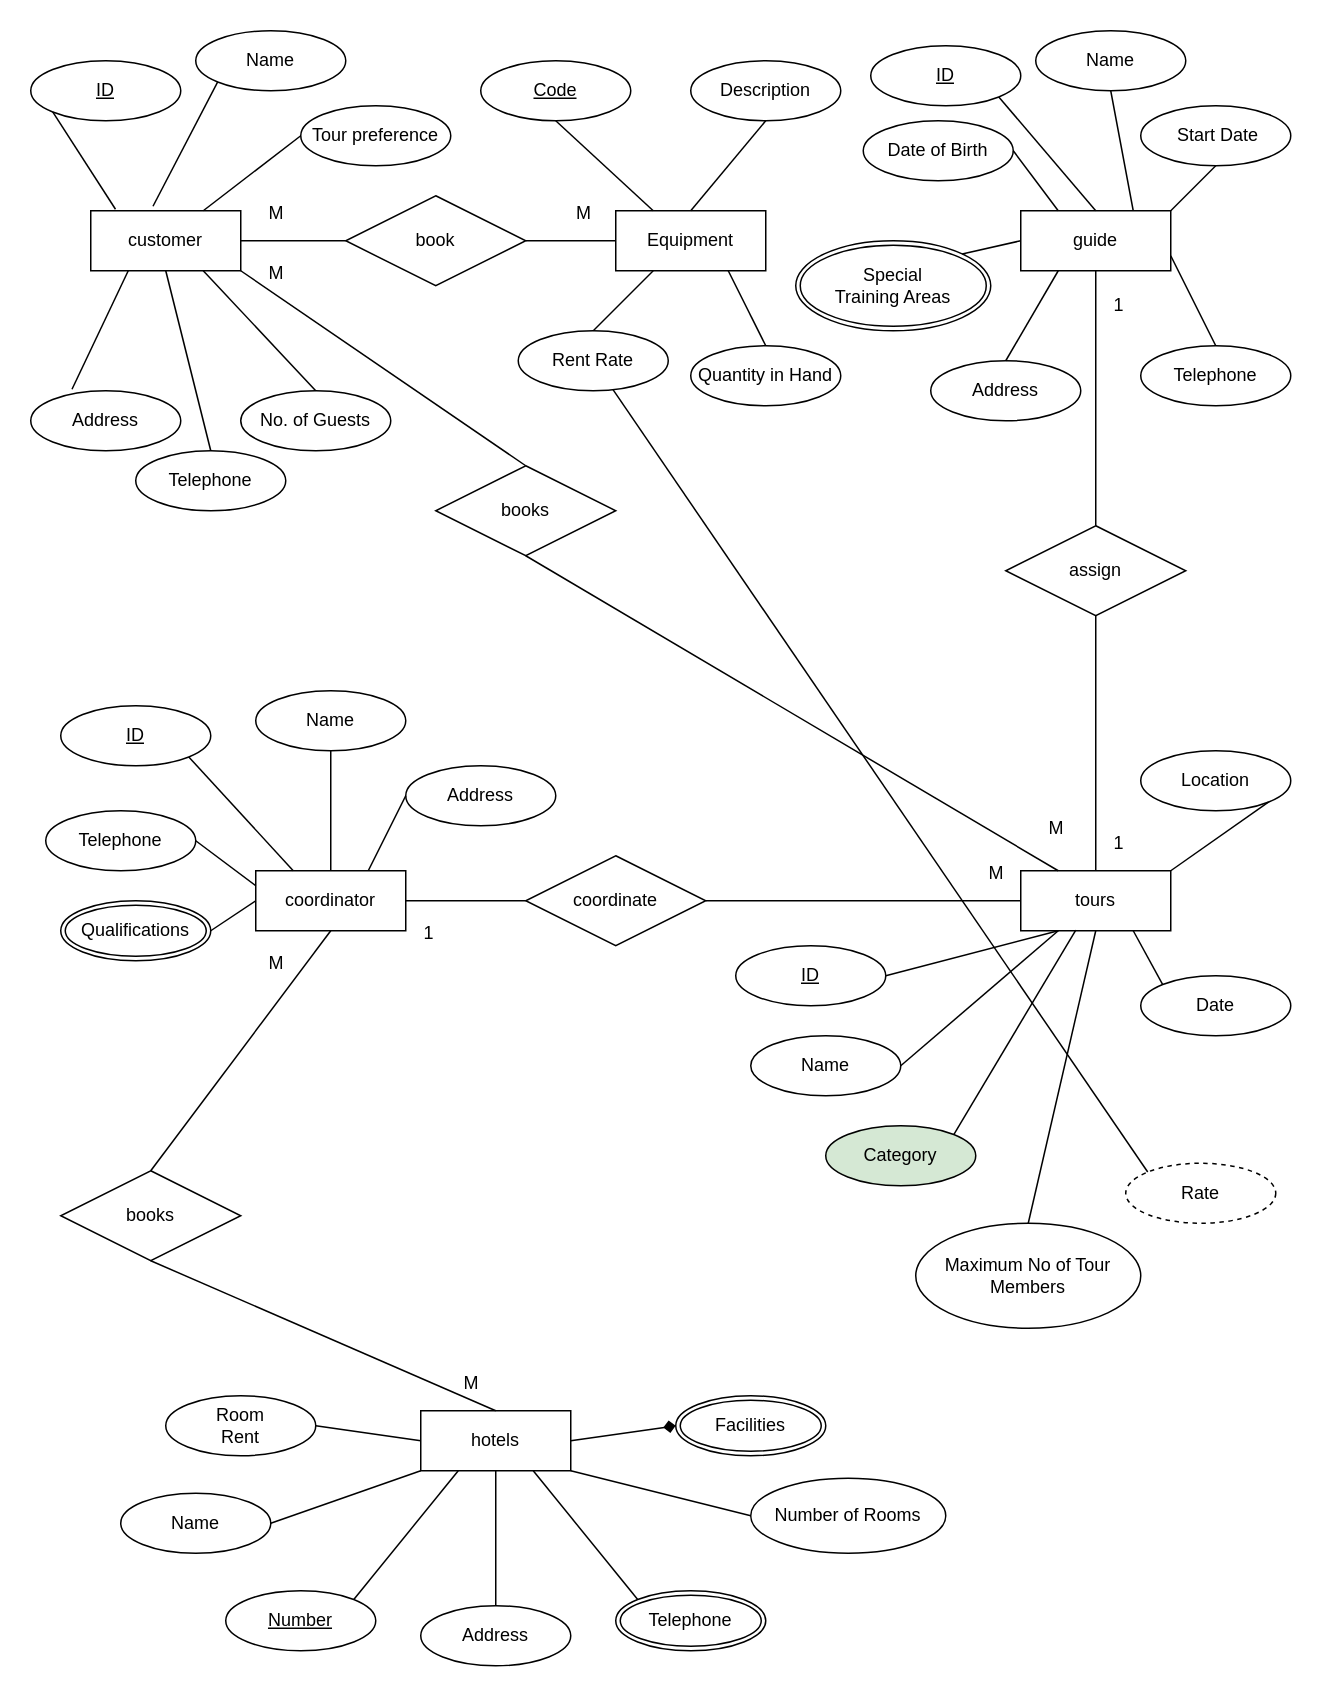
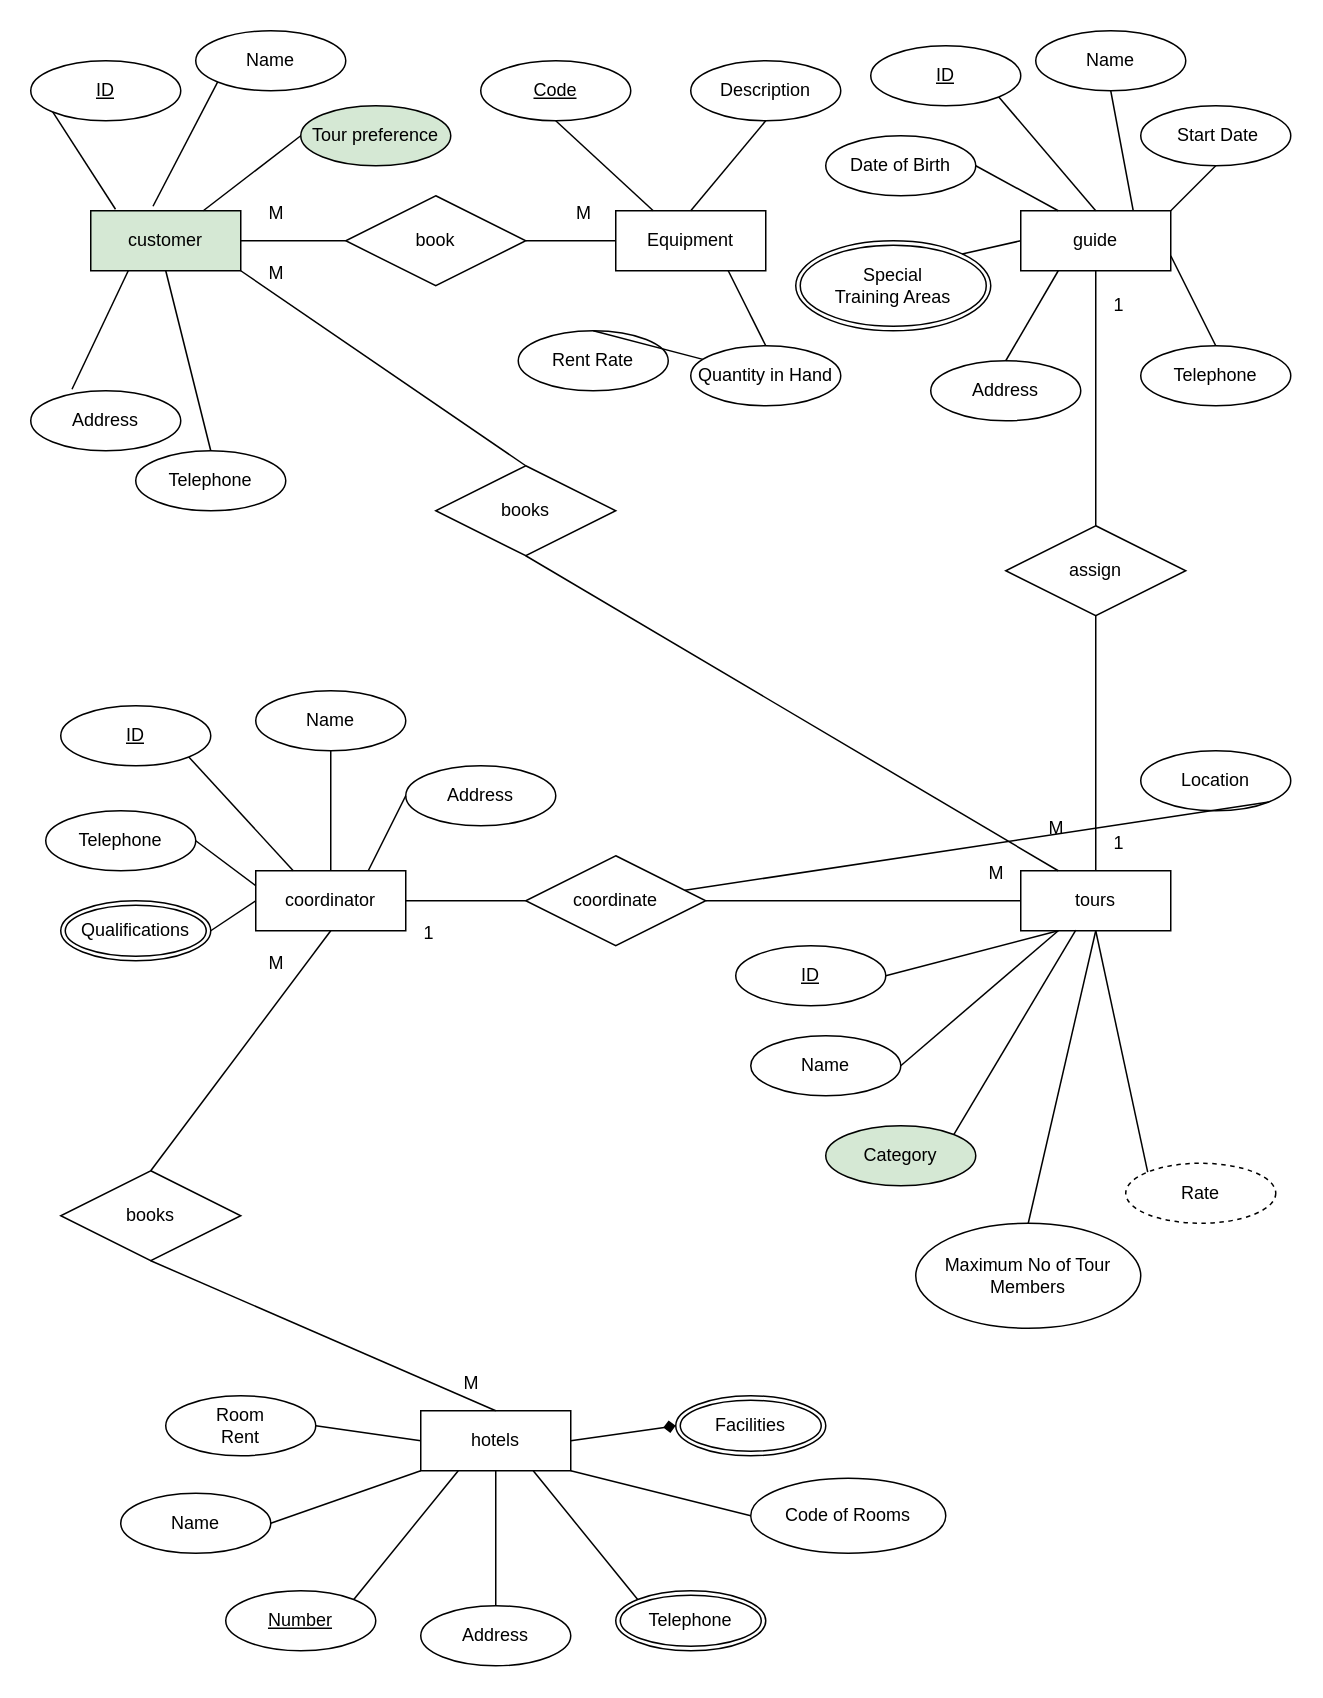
- <mxCell id="98" value="Tour preference" style="ellipse;whiteSpace=wrap;html=1;align=center;" vertex="1" parent="1"><mxGeometry x="200" y="70" width="100" height="40" as="geometry" /></mxCell>
+ <mxCell id="98" value="Tour preference" style="ellipse;whiteSpace=wrap;html=1;align=center;fillColor=#d5e8d4;" vertex="1" parent="1"><mxGeometry x="200" y="70" width="100" height="40" as="geometry" /></mxCell>
- <mxCell id="75" value="&lt;meta charset=&quot;utf-8&quot;&gt;Date of Birth" style="ellipse;whiteSpace=wrap;html=1;align=center;" vertex="1" parent="1"><mxGeometry x="575" y="80" width="100" height="40" as="geometry" /></mxCell>
+ <mxCell id="75" value="&lt;meta charset=&quot;utf-8&quot;&gt;Date of Birth" style="ellipse;whiteSpace=wrap;html=1;align=center;" vertex="1" parent="1"><mxGeometry x="550" y="90" width="100" height="40" as="geometry" /></mxCell>
- <mxCell id="2" value="customer" style="whiteSpace=wrap;html=1;align=center;" vertex="1" parent="1"><mxGeometry x="60" y="140" width="100" height="40" as="geometry" /></mxCell>
+ <mxCell id="2" value="customer" style="whiteSpace=wrap;html=1;align=center;fillColor=#d5e8d4;" vertex="1" parent="1"><mxGeometry x="60" y="140" width="100" height="40" as="geometry" /></mxCell>
- <mxCell id="91" value="" style="endArrow=none;html=1;rounded=0;exitX=0.5;exitY=0;exitDx=0;exitDy=0;entryX=0.25;entryY=1;entryDx=0;entryDy=0;" edge="1" parent="1" source="87" target="28"><mxGeometry relative="1" as="geometry"><mxPoint x="290" y="60" as="sourcePoint" /><mxPoint x="450" y="60" as="targetPoint" /></mxGeometry></mxCell>
+ <mxCell id="91" value="" style="endArrow=none;html=1;rounded=0;exitX=0.5;exitY=0;exitDx=0;exitDy=0;" edge="1" parent="1" source="87" target="88"><mxGeometry relative="1" as="geometry"><mxPoint x="290" y="60" as="sourcePoint" /><mxPoint x="450" y="60" as="targetPoint" /></mxGeometry></mxCell>
- <mxCell id="104" value="" style="endArrow=none;html=1;rounded=0;exitX=0.5;exitY=0;exitDx=0;exitDy=0;entryX=0.75;entryY=1;entryDx=0;entryDy=0;" edge="1" parent="1" source="96" target="2"><mxGeometry relative="1" as="geometry"><mxPoint x="140" y="90" as="sourcePoint" /><mxPoint x="300" y="90" as="targetPoint" /></mxGeometry></mxCell>
- <mxCell id="96" value="No. of Guests" style="ellipse;whiteSpace=wrap;html=1;align=center;" vertex="1" parent="1"><mxGeometry x="160" y="260" width="100" height="40" as="geometry" /></mxCell>
- <mxCell id="45" value="" style="endArrow=none;html=1;rounded=0;exitX=1;exitY=1;exitDx=0;exitDy=0;entryX=1;entryY=0;entryDx=0;entryDy=0;" edge="1" parent="1" source="36" target="3"><mxGeometry relative="1" as="geometry"><mxPoint x="440" y="510" as="sourcePoint" /><mxPoint x="600" y="510" as="targetPoint" /></mxGeometry></mxCell>
+ <mxCell id="45" value="" style="endArrow=none;html=1;rounded=0;exitX=1;exitY=1;exitDx=0;exitDy=0;" edge="1" parent="1" source="36" target="10"><mxGeometry relative="1" as="geometry"><mxPoint x="440" y="510" as="sourcePoint" /><mxPoint x="600" y="510" as="targetPoint" /></mxGeometry></mxCell>
- <mxCell id="44" value="" style="endArrow=none;html=1;rounded=0;entryX=0;entryY=0;entryDx=0;entryDy=0;exitX=0.75;exitY=1;exitDx=0;exitDy=0;" edge="1" parent="1" source="3" target="37"><mxGeometry relative="1" as="geometry"><mxPoint x="440" y="510" as="sourcePoint" /><mxPoint x="600" y="510" as="targetPoint" /></mxGeometry></mxCell>
- <mxCell id="43" value="" style="endArrow=none;html=1;rounded=0;exitX=0;exitY=0;exitDx=0;exitDy=0;" edge="1" parent="1" source="38" target="87"><mxGeometry relative="1" as="geometry"><mxPoint x="440" y="510" as="sourcePoint" /><mxPoint x="600" y="510" as="targetPoint" /></mxGeometry></mxCell>
+ <mxCell id="43" value="" style="endArrow=none;html=1;rounded=0;exitX=0;exitY=0;exitDx=0;exitDy=0;entryX=0.5;entryY=1;entryDx=0;entryDy=0;" edge="1" parent="1" source="38" target="3"><mxGeometry relative="1" as="geometry"><mxPoint x="440" y="510" as="sourcePoint" /><mxPoint x="600" y="510" as="targetPoint" /></mxGeometry></mxCell>
- <mxCell id="37" value="&lt;meta charset=&quot;utf-8&quot;&gt;Date" style="ellipse;whiteSpace=wrap;html=1;align=center;" vertex="1" parent="1"><mxGeometry x="760" y="650" width="100" height="40" as="geometry" /></mxCell>
- <mxCell id="51" value="&lt;meta charset=&quot;utf-8&quot;&gt;Number of Rooms" style="ellipse;whiteSpace=wrap;html=1;align=center;" vertex="1" parent="1"><mxGeometry x="500" y="985" width="130" height="50" as="geometry" /></mxCell>
+ <mxCell id="51" value="&lt;meta charset=&quot;utf-8&quot;&gt;Code of Rooms" style="ellipse;whiteSpace=wrap;html=1;align=center;" vertex="1" parent="1"><mxGeometry x="500" y="985" width="130" height="50" as="geometry" /></mxCell>
